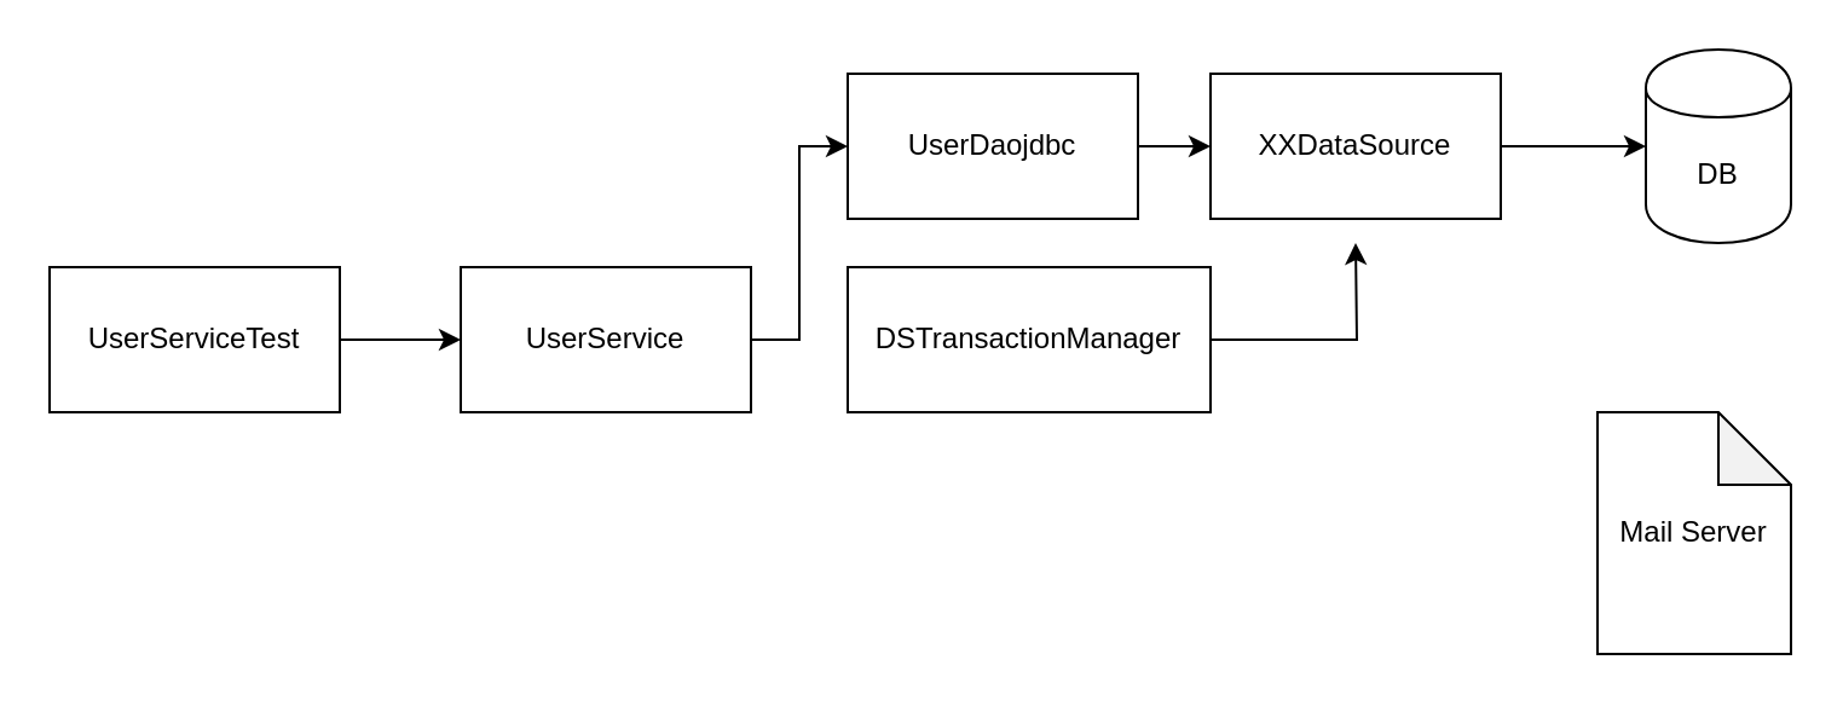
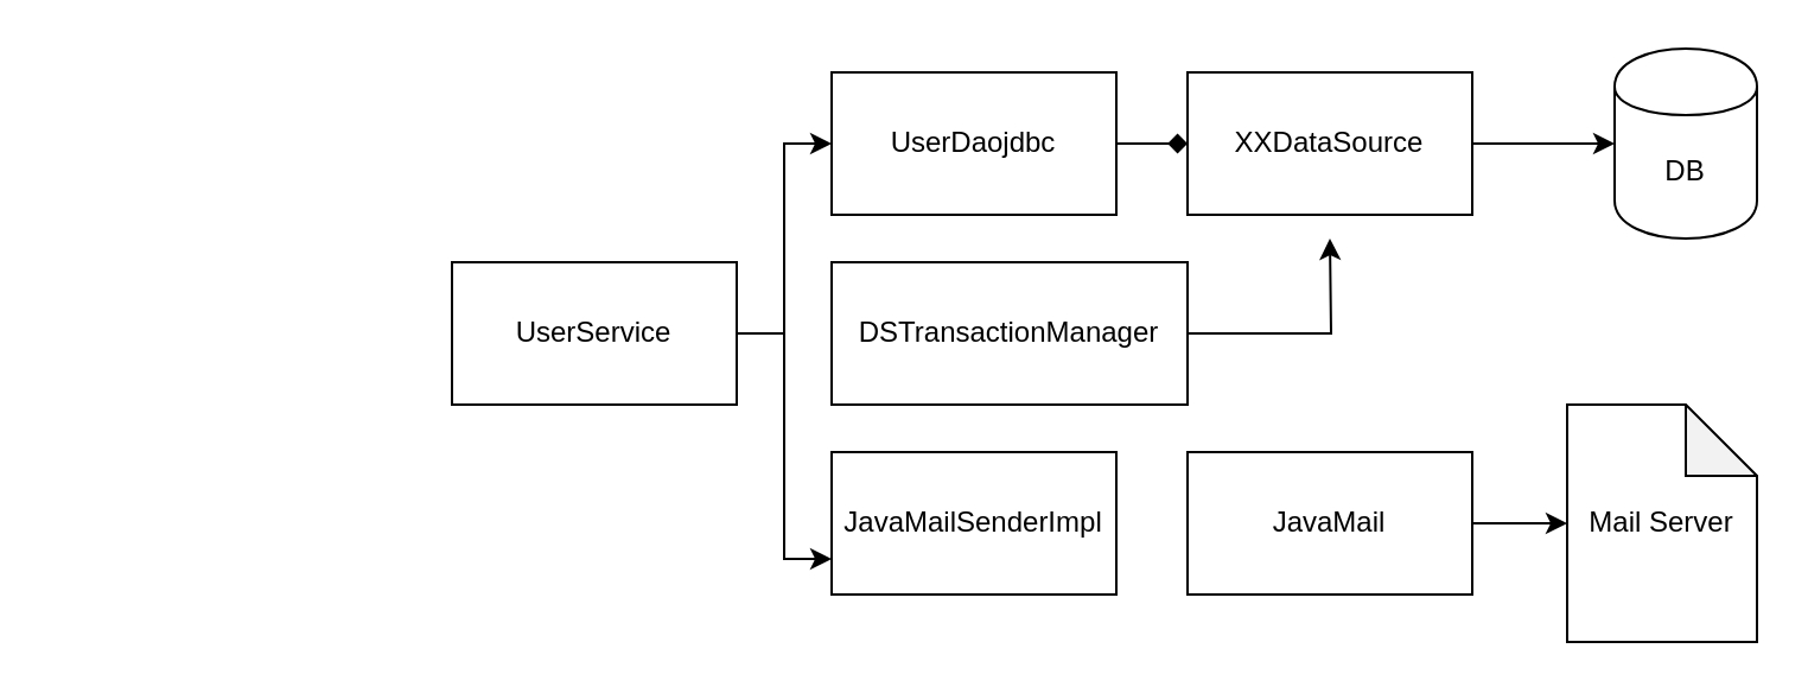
- <mxCell id="7" value="" style="edgeStyle=orthogonalEdgeStyle;rounded=0;orthogonalLoop=1;jettySize=auto;html=1;" edge="1" parent="1" source="8" target="13"><mxGeometry relative="1" as="geometry" /></mxCell>
+ <mxCell id="7" value="" style="edgeStyle=orthogonalEdgeStyle;rounded=0;orthogonalLoop=1;jettySize=auto;html=1;endArrow=diamond;" edge="1" parent="1" source="8" target="13"><mxGeometry relative="1" as="geometry" /></mxCell>
- <mxCell id="3" value="UserServiceTest" style="rounded=0;whiteSpace=wrap;html=1;" vertex="1" parent="1"><mxGeometry x="20" y="110" width="120" height="60" as="geometry" /></mxCell>
- <mxCell id="2" value="" style="edgeStyle=orthogonalEdgeStyle;rounded=0;orthogonalLoop=1;jettySize=auto;html=1;" edge="1" parent="1" source="3" target="6"><mxGeometry relative="1" as="geometry" /></mxCell>
+ <mxCell id="5" style="edgeStyle=orthogonalEdgeStyle;rounded=0;orthogonalLoop=1;jettySize=auto;html=1;entryX=0;entryY=0.75;entryDx=0;entryDy=0;" edge="1" parent="1" source="6" target="11"><mxGeometry relative="1" as="geometry" /></mxCell>
+ <mxCell id="11" value="JavaMailSenderImpl" style="rounded=0;whiteSpace=wrap;html=1;" vertex="1" parent="1"><mxGeometry x="350" y="190" width="120" height="60" as="geometry" /></mxCell>
+ <mxCell id="15" value="JavaMail" style="rounded=0;whiteSpace=wrap;html=1;" vertex="1" parent="1"><mxGeometry x="500" y="190" width="120" height="60" as="geometry" /></mxCell>
+ <mxCell id="14" value="" style="edgeStyle=orthogonalEdgeStyle;rounded=0;orthogonalLoop=1;jettySize=auto;html=1;" edge="1" parent="1" source="15" target="17"><mxGeometry relative="1" as="geometry" /></mxCell>
